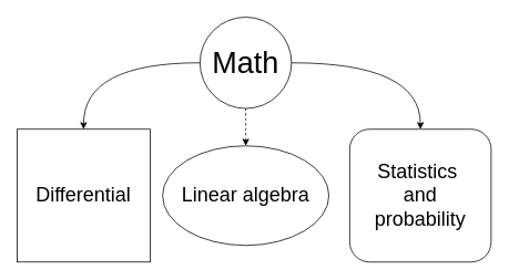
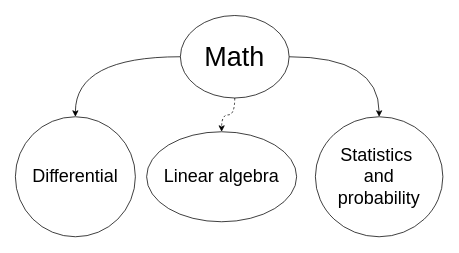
- <mxCell id="5" value="&lt;span style=&quot;font-size: 36px;&quot;&gt;Math&lt;/span&gt;" style="ellipse;whiteSpace=wrap;html=1;aspect=fixed;" parent="1" vertex="1"><mxGeometry x="240" y="20" width="110" height="110" as="geometry" /></mxCell>
+ <mxCell id="5" value="&lt;span style=&quot;font-size: 36px;&quot;&gt;Math&lt;/span&gt;" style="ellipse;whiteSpace=wrap;html=1;aspect=fixed;" parent="1" vertex="1"><mxGeometry x="240" y="20" width="145" height="110" as="geometry" /></mxCell>
- <mxCell id="8" value="Differential" style="whiteSpace=wrap;html=1;strokeColor=default;align=center;verticalAlign=middle;fontFamily=Helvetica;fontSize=24;fontColor=default;fillColor=default;rounded=0;" parent="1" vertex="1"><mxGeometry x="20" y="155" width="160" height="160" as="geometry" /></mxCell>
+ <mxCell id="8" value="Differential" style="ellipse;whiteSpace=wrap;html=1;strokeColor=default;align=center;verticalAlign=middle;fontFamily=Helvetica;fontSize=24;fontColor=default;fillColor=default;" parent="1" vertex="1"><mxGeometry x="20" y="155" width="160" height="160" as="geometry" /></mxCell>
- <mxCell id="6" value="Statistics&amp;nbsp;&lt;div&gt;and&lt;/div&gt;&lt;div&gt;probability&lt;/div&gt;" style="whiteSpace=wrap;html=1;fontSize=24;rounded=1;" parent="1" vertex="1"><mxGeometry x="420" y="155" width="170" height="160" as="geometry" /></mxCell>
+ <mxCell id="6" value="Statistics&amp;nbsp;&lt;div&gt;and&lt;/div&gt;&lt;div&gt;probability&lt;/div&gt;" style="ellipse;whiteSpace=wrap;html=1;fontSize=24;" parent="1" vertex="1"><mxGeometry x="420" y="155" width="170" height="160" as="geometry" /></mxCell>
